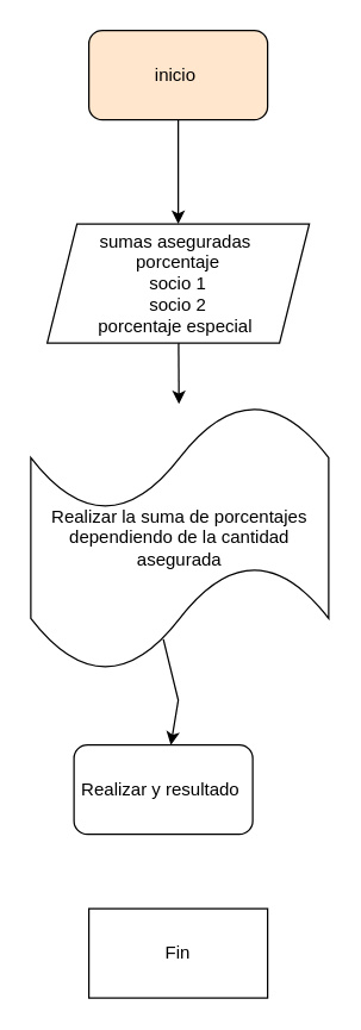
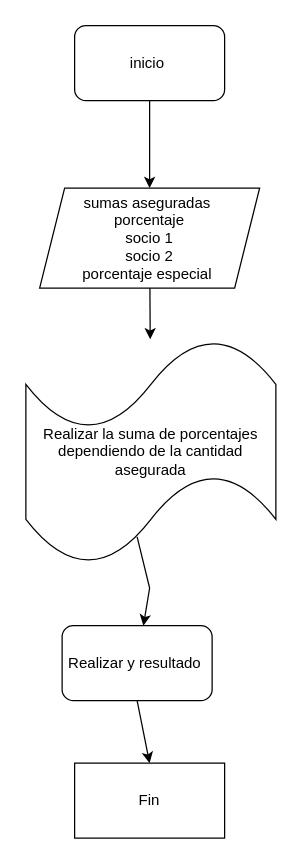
- <mxCell id="2" value="inicio&amp;nbsp;" style="rounded=1;whiteSpace=wrap;html=1;fillColor=#ffe6cc;" vertex="1" parent="1"><mxGeometry x="59" y="20" width="120" height="60" as="geometry" /></mxCell>
+ <mxCell id="2" value="inicio&amp;nbsp;" style="rounded=1;whiteSpace=wrap;html=1;" vertex="1" parent="1"><mxGeometry x="59" y="20" width="120" height="60" as="geometry" /></mxCell>
+ <mxCell id="10" value="" style="endArrow=classic;html=1;rounded=0;exitX=0.5;exitY=1;exitDx=0;exitDy=0;entryX=0.5;entryY=0;entryDx=0;entryDy=0;" edge="1" parent="1" source="7" target="9"><mxGeometry width="50" height="50" relative="1" as="geometry"><mxPoint x="149" y="640" as="sourcePoint" /><mxPoint x="199" y="590" as="targetPoint" /></mxGeometry></mxCell>
